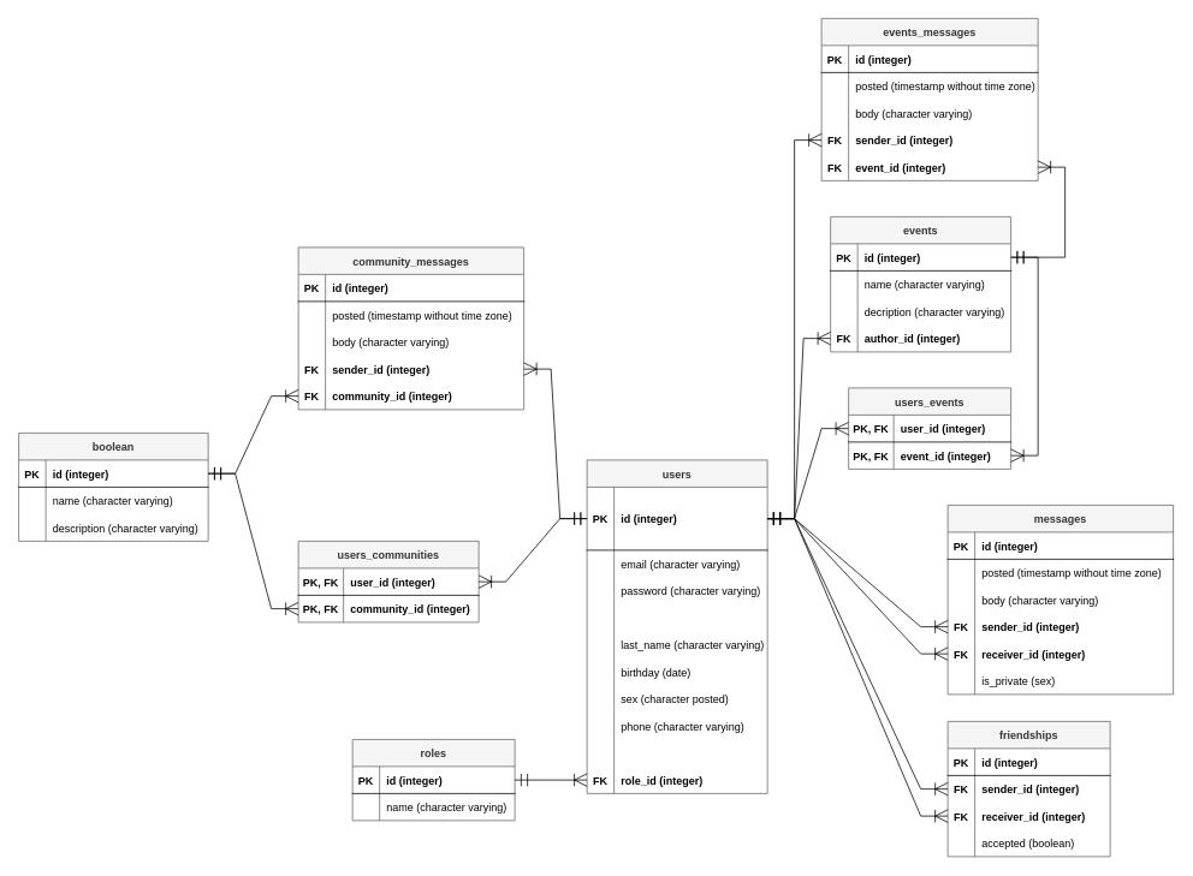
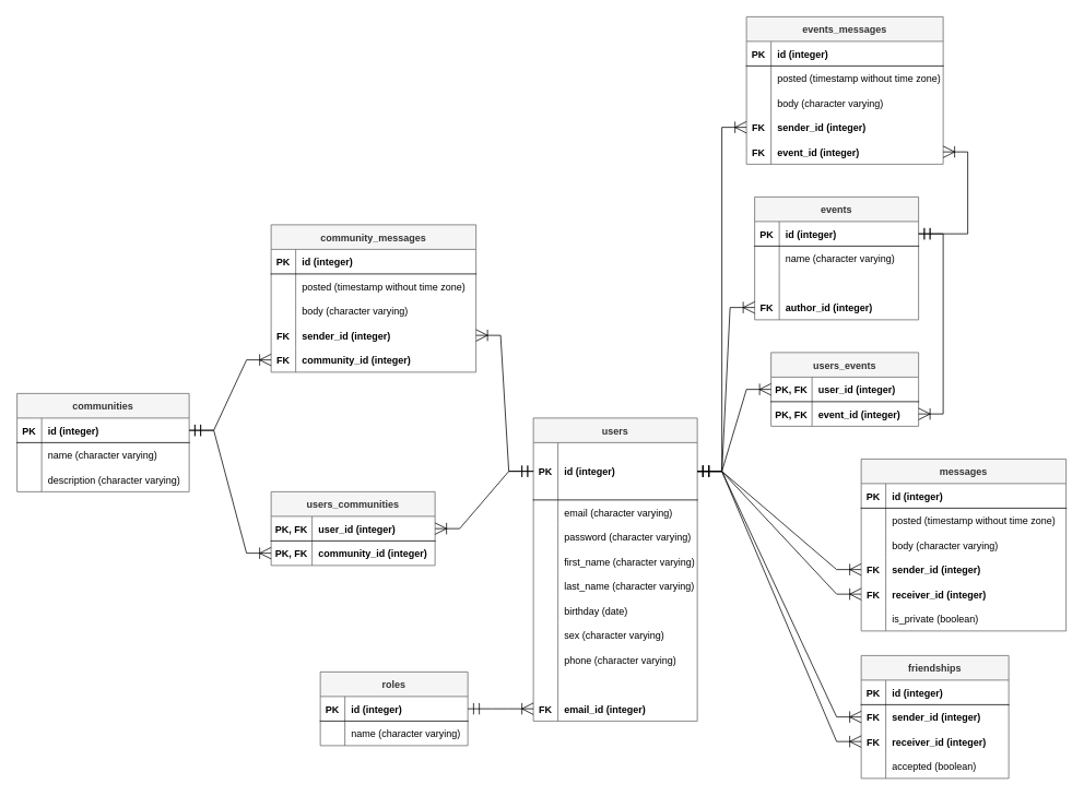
- <mxCell id="93" value="decription (character varying)" style="shape=partialRectangle;connectable=0;fillColor=none;top=0;left=0;bottom=0;right=0;align=left;spacingLeft=6;overflow=hidden;" parent="91" vertex="1"><mxGeometry x="30" width="170" height="30" as="geometry"><mxRectangle width="170" height="30" as="alternateBounds" /></mxGeometry></mxCell>
- <mxCell id="74" value="boolean" style="shape=table;startSize=30;container=1;collapsible=1;childLayout=tableLayout;fixedRows=1;rowLines=0;fontStyle=1;align=center;resizeLast=1;fillColor=#f5f5f5;fontColor=#333333;strokeColor=#666666;" parent="1" vertex="1"><mxGeometry x="20" y="480" width="210" height="120" as="geometry" /></mxCell>
+ <mxCell id="74" value="communities" style="shape=table;startSize=30;container=1;collapsible=1;childLayout=tableLayout;fixedRows=1;rowLines=0;fontStyle=1;align=center;resizeLast=1;fillColor=#f5f5f5;fontColor=#333333;strokeColor=#666666;" parent="1" vertex="1"><mxGeometry x="20" y="480" width="210" height="120" as="geometry" /></mxCell>
+ <mxCell id="14" value="first_name (character varying)" style="shape=partialRectangle;connectable=0;fillColor=none;top=0;left=0;bottom=0;right=0;align=left;spacingLeft=6;overflow=hidden;" parent="12" vertex="1"><mxGeometry x="30" width="170" height="30" as="geometry"><mxRectangle width="170" height="30" as="alternateBounds" /></mxGeometry></mxCell>
- <mxCell id="73" value="is_private (sex)" style="shape=partialRectangle;connectable=0;fillColor=none;top=0;left=0;bottom=0;right=0;align=left;spacingLeft=6;overflow=hidden;" parent="71" vertex="1"><mxGeometry x="30" width="220" height="30" as="geometry"><mxRectangle width="220" height="30" as="alternateBounds" /></mxGeometry></mxCell>
+ <mxCell id="73" value="is_private (boolean)" style="shape=partialRectangle;connectable=0;fillColor=none;top=0;left=0;bottom=0;right=0;align=left;spacingLeft=6;overflow=hidden;" parent="71" vertex="1"><mxGeometry x="30" width="220" height="30" as="geometry"><mxRectangle width="220" height="30" as="alternateBounds" /></mxGeometry></mxCell>
- <mxCell id="23" value="sex (character posted)" style="shape=partialRectangle;connectable=0;fillColor=none;top=0;left=0;bottom=0;right=0;align=left;spacingLeft=6;overflow=hidden;" parent="21" vertex="1"><mxGeometry x="30" width="170" height="30" as="geometry"><mxRectangle width="170" height="30" as="alternateBounds" /></mxGeometry></mxCell>
+ <mxCell id="23" value="sex (character varying)" style="shape=partialRectangle;connectable=0;fillColor=none;top=0;left=0;bottom=0;right=0;align=left;spacingLeft=6;overflow=hidden;" parent="21" vertex="1"><mxGeometry x="30" width="170" height="30" as="geometry"><mxRectangle width="170" height="30" as="alternateBounds" /></mxGeometry></mxCell>
- <mxCell id="31" value="role_id (integer)" style="shape=partialRectangle;connectable=0;fillColor=none;top=0;left=0;bottom=0;right=0;align=left;spacingLeft=6;overflow=hidden;fontStyle=1" parent="29" vertex="1"><mxGeometry x="30" width="170" height="30" as="geometry"><mxRectangle width="170" height="30" as="alternateBounds" /></mxGeometry></mxCell>
+ <mxCell id="31" value="email_id (integer)" style="shape=partialRectangle;connectable=0;fillColor=none;top=0;left=0;bottom=0;right=0;align=left;spacingLeft=6;overflow=hidden;fontStyle=1" parent="29" vertex="1"><mxGeometry x="30" width="170" height="30" as="geometry"><mxRectangle width="170" height="30" as="alternateBounds" /></mxGeometry></mxCell>
